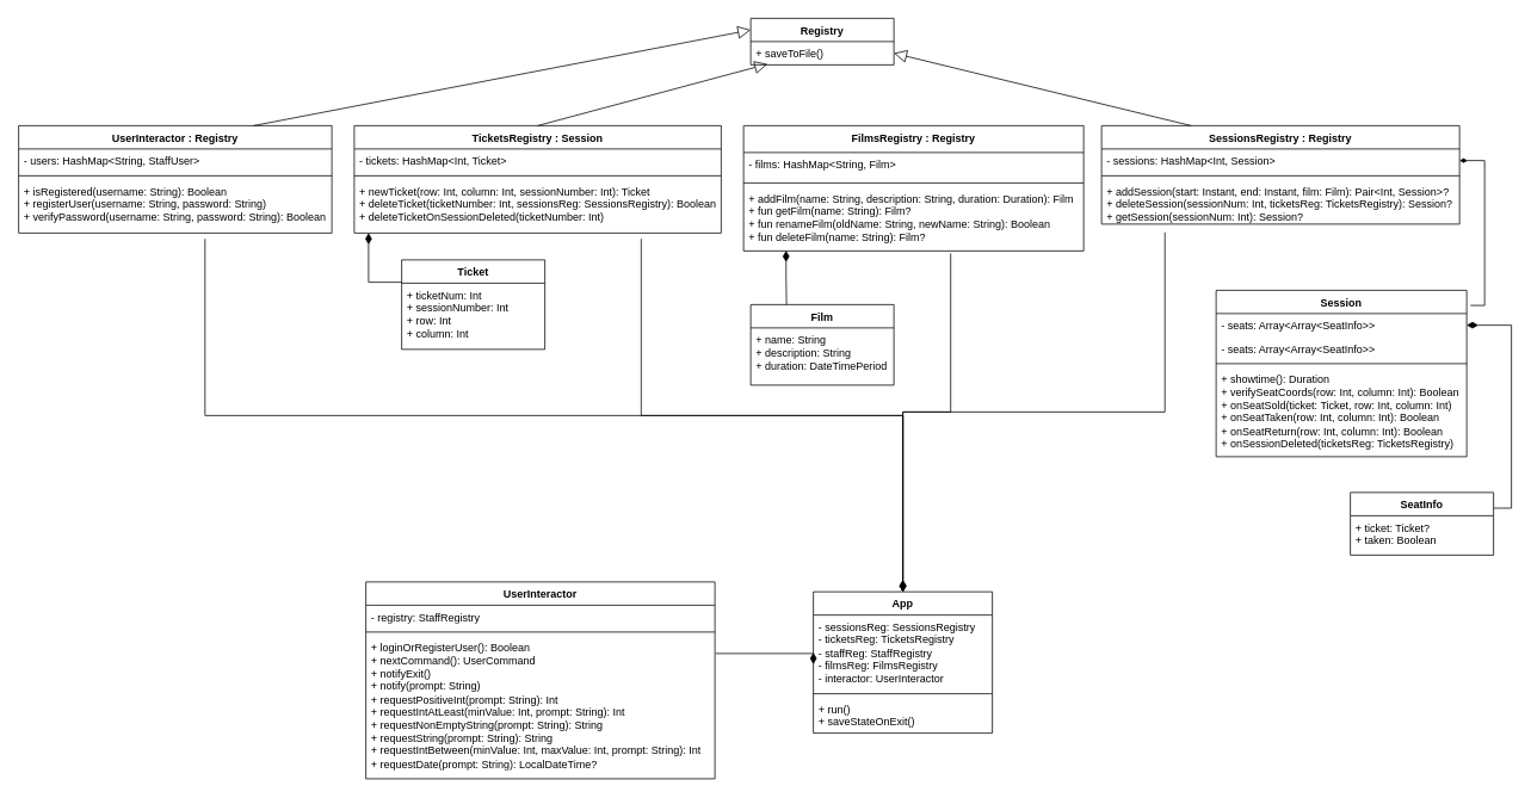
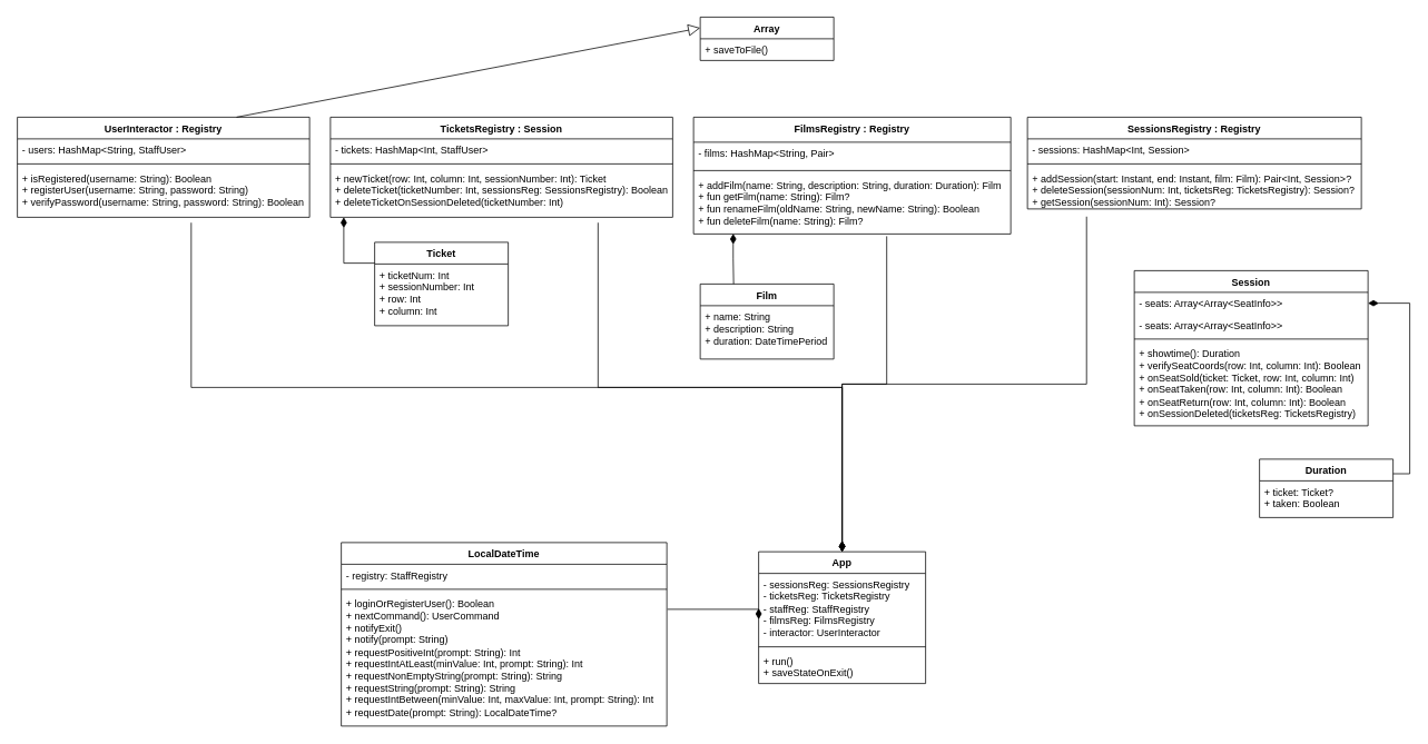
- <mxCell id="12" value="Registry" style="swimlane;fontStyle=1;align=center;verticalAlign=top;childLayout=stackLayout;horizontal=1;startSize=26;horizontalStack=0;resizeParent=1;resizeParentMax=0;resizeLast=0;collapsible=1;marginBottom=0;whiteSpace=wrap;html=1;" vertex="1" parent="1"><mxGeometry x="838" y="20" width="160" height="52" as="geometry" /></mxCell>
+ <mxCell id="12" value="Array" style="swimlane;fontStyle=1;align=center;verticalAlign=top;childLayout=stackLayout;horizontal=1;startSize=26;horizontalStack=0;resizeParent=1;resizeParentMax=0;resizeLast=0;collapsible=1;marginBottom=0;whiteSpace=wrap;html=1;" vertex="1" parent="1"><mxGeometry x="838" y="20" width="160" height="52" as="geometry" /></mxCell>
- <mxCell id="48" value="" style="edgeStyle=none;html=1;endSize=12;endArrow=block;endFill=0;rounded=0;exitX=0.25;exitY=0;exitDx=0;exitDy=0;entryX=1;entryY=0.5;entryDx=0;entryDy=0;" edge="1" parent="1" source="21" target="13"><mxGeometry width="160" relative="1" as="geometry"><mxPoint x="1138" y="70" as="sourcePoint" /><mxPoint x="1298" y="70" as="targetPoint" /></mxGeometry></mxCell>
- <mxCell id="47" value="" style="edgeStyle=none;html=1;endSize=12;endArrow=block;endFill=0;rounded=0;exitX=0.5;exitY=0;exitDx=0;exitDy=0;entryX=0.117;entryY=0.965;entryDx=0;entryDy=0;entryPerimeter=0;" edge="1" parent="1" source="31" target="13"><mxGeometry width="160" relative="1" as="geometry"><mxPoint x="368" y="-40" as="sourcePoint" /><mxPoint x="528" y="-40" as="targetPoint" /></mxGeometry></mxCell>
- <mxCell id="50" value="" style="endArrow=none;html=1;endFill=0;startArrow=diamondThin;startFill=1;edgeStyle=elbowEdgeStyle;elbow=vertical;rounded=0;entryX=1.015;entryY=0.091;entryDx=0;entryDy=0;entryPerimeter=0;exitX=1;exitY=0.5;exitDx=0;exitDy=0;" edge="1" parent="1" source="22" target="16"><mxGeometry width="100" height="75" relative="1" as="geometry"><mxPoint x="1668" y="170" as="sourcePoint" /><mxPoint x="1768" y="170" as="targetPoint" /><Array as="points"><mxPoint x="1658" y="300" /></Array></mxGeometry></mxCell>
- <mxCell id="32" value="-&amp;nbsp;tickets: HashMap&amp;lt;Int, Ticket&amp;gt;" style="text;strokeColor=none;fillColor=none;align=left;verticalAlign=top;spacingLeft=4;spacingRight=4;overflow=hidden;rotatable=0;points=[[0,0.5],[1,0.5]];portConstraint=eastwest;whiteSpace=wrap;html=1;" vertex="1" parent="31"><mxGeometry y="26" width="410" height="26" as="geometry" /></mxCell>
+ <mxCell id="32" value="-&amp;nbsp;tickets: HashMap&amp;lt;Int, StaffUser&amp;gt;" style="text;strokeColor=none;fillColor=none;align=left;verticalAlign=top;spacingLeft=4;spacingRight=4;overflow=hidden;rotatable=0;points=[[0,0.5],[1,0.5]];portConstraint=eastwest;whiteSpace=wrap;html=1;" vertex="1" parent="31"><mxGeometry y="26" width="410" height="26" as="geometry" /></mxCell>
- <mxCell id="5" value="- films: HashMap&amp;lt;String, Film&amp;gt;" style="text;strokeColor=none;fillColor=none;align=left;verticalAlign=top;spacingLeft=4;spacingRight=4;overflow=hidden;rotatable=0;points=[[0,0.5],[1,0.5]];portConstraint=eastwest;whiteSpace=wrap;html=1;" vertex="1" parent="4"><mxGeometry y="30" width="380" height="30" as="geometry" /></mxCell>
+ <mxCell id="5" value="- films: HashMap&amp;lt;String, Pair&amp;gt;" style="text;strokeColor=none;fillColor=none;align=left;verticalAlign=top;spacingLeft=4;spacingRight=4;overflow=hidden;rotatable=0;points=[[0,0.5],[1,0.5]];portConstraint=eastwest;whiteSpace=wrap;html=1;" vertex="1" parent="4"><mxGeometry y="30" width="380" height="30" as="geometry" /></mxCell>
- <mxCell id="14" value="SeatInfo" style="swimlane;fontStyle=1;align=center;verticalAlign=top;childLayout=stackLayout;horizontal=1;startSize=26;horizontalStack=0;resizeParent=1;resizeParentMax=0;resizeLast=0;collapsible=1;marginBottom=0;whiteSpace=wrap;html=1;" vertex="1" parent="1"><mxGeometry x="1508" y="550" width="160" height="70" as="geometry" /></mxCell>
+ <mxCell id="14" value="Duration" style="swimlane;fontStyle=1;align=center;verticalAlign=top;childLayout=stackLayout;horizontal=1;startSize=26;horizontalStack=0;resizeParent=1;resizeParentMax=0;resizeLast=0;collapsible=1;marginBottom=0;whiteSpace=wrap;html=1;" vertex="1" parent="1"><mxGeometry x="1508" y="550" width="160" height="70" as="geometry" /></mxCell>
- <mxCell id="35" value="UserInteractor" style="swimlane;fontStyle=1;align=center;verticalAlign=top;childLayout=stackLayout;horizontal=1;startSize=26;horizontalStack=0;resizeParent=1;resizeParentMax=0;resizeLast=0;collapsible=1;marginBottom=0;whiteSpace=wrap;html=1;" vertex="1" parent="1"><mxGeometry x="408" y="650" width="390" height="220" as="geometry" /></mxCell>
+ <mxCell id="35" value="LocalDateTime" style="swimlane;fontStyle=1;align=center;verticalAlign=top;childLayout=stackLayout;horizontal=1;startSize=26;horizontalStack=0;resizeParent=1;resizeParentMax=0;resizeLast=0;collapsible=1;marginBottom=0;whiteSpace=wrap;html=1;" vertex="1" parent="1"><mxGeometry x="408" y="650" width="390" height="220" as="geometry" /></mxCell>
